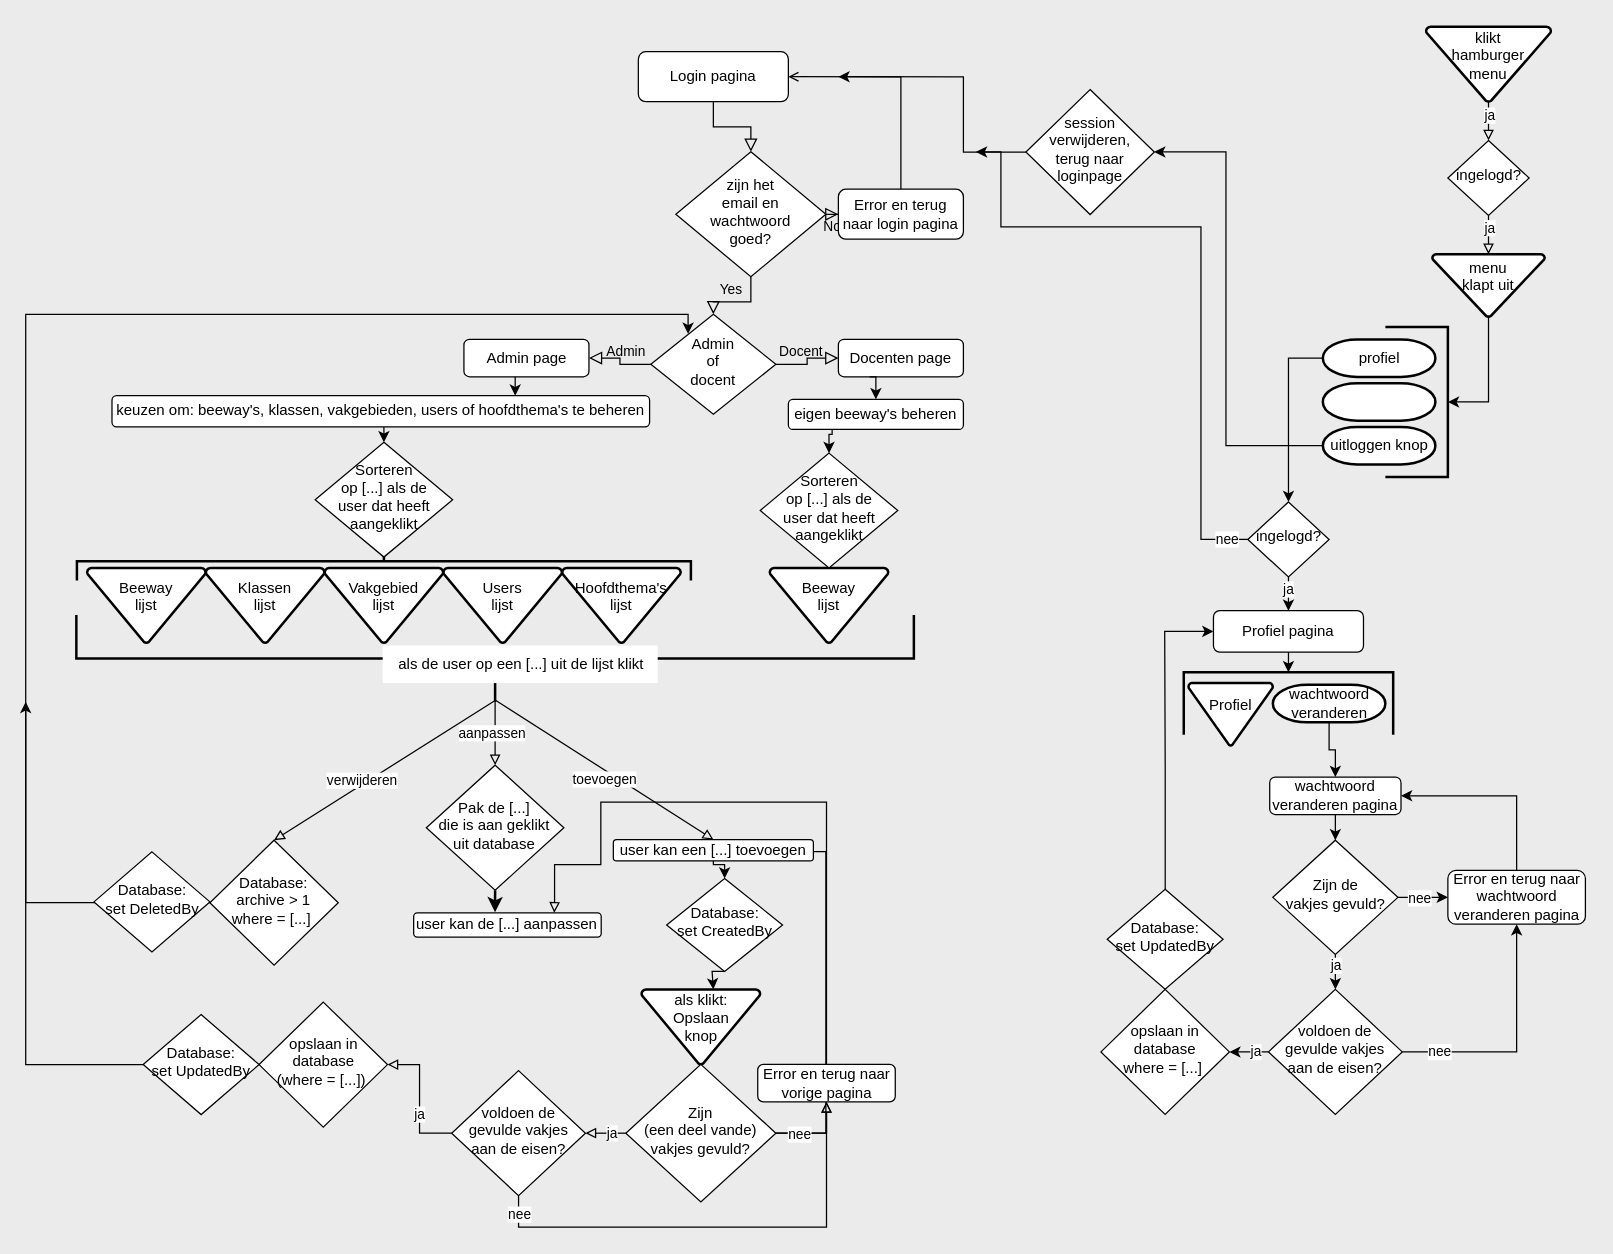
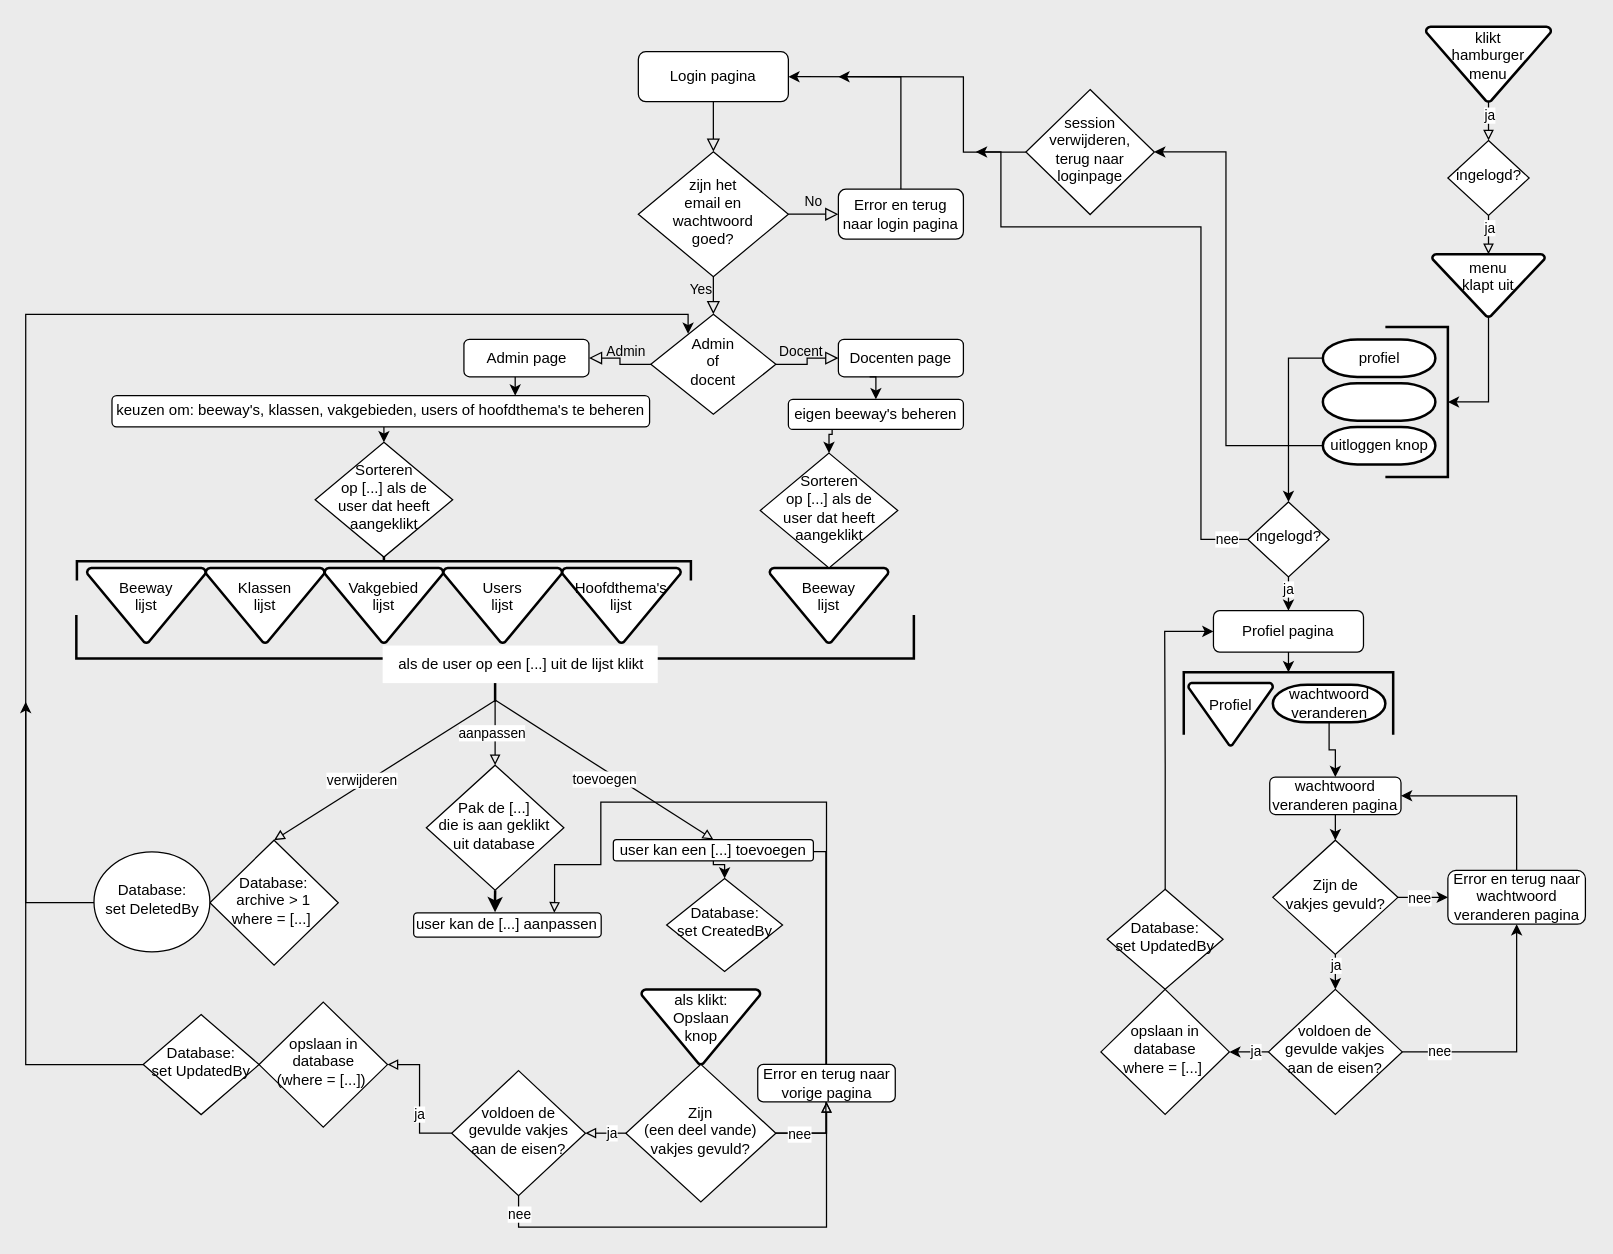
- <mxCell id="9" style="edgeStyle=orthogonalEdgeStyle;rounded=0;orthogonalLoop=1;jettySize=auto;html=1;entryX=1;entryY=0.5;entryDx=0;entryDy=0;endArrow=open;" parent="1" source="10" target="5" edge="1"><mxGeometry relative="1" as="geometry"><Array as="points"><mxPoint y="60.86" x="720" /></Array></mxGeometry></mxCell>
+ <mxCell id="9" style="edgeStyle=orthogonalEdgeStyle;rounded=0;orthogonalLoop=1;jettySize=auto;html=1;entryX=1;entryY=0.5;entryDx=0;entryDy=0;" parent="1" source="10" target="5" edge="1"><mxGeometry relative="1" as="geometry"><Array as="points"><mxPoint y="60.86" x="720" /></Array></mxGeometry></mxCell>
- <mxCell id="8" value="zijn het &lt;br&gt;email en wachtwoord &lt;br&gt;goed?" style="rhombus;whiteSpace=wrap;html=1;shadow=0;fontFamily=Helvetica;fontSize=12;align=center;strokeWidth=1;spacing=6;spacingTop=-4;" parent="1" vertex="1"><mxGeometry x="540" y="120.86" width="120" height="100" as="geometry" /></mxCell>
+ <mxCell id="8" value="zijn het &lt;br&gt;email en wachtwoord &lt;br&gt;goed?" style="rhombus;whiteSpace=wrap;html=1;shadow=0;fontFamily=Helvetica;fontSize=12;align=center;strokeWidth=1;spacing=6;spacingTop=-4;" parent="1" vertex="1"><mxGeometry x="510" y="120.86" width="120" height="100" as="geometry" /></mxCell>
- <mxCell id="68" value="Database: &lt;br&gt;set DeletedBy" style="rhombus;whiteSpace=wrap;html=1;shadow=0;fontFamily=Helvetica;fontSize=12;align=center;strokeWidth=1;spacing=6;spacingTop=-4;" parent="1" vertex="1"><mxGeometry x="74.6" y="680.86" width="92.7" height="80" as="geometry" /></mxCell>
+ <mxCell id="68" value="Database: &lt;br&gt;set DeletedBy" style="ellipse;whiteSpace=wrap;html=1;shadow=0;fontFamily=Helvetica;fontSize=12;align=center;strokeWidth=1;spacing=6;spacingTop=-4;" parent="1" vertex="1"><mxGeometry x="74.6" y="680.86" width="92.7" height="80" as="geometry" /></mxCell>
- <mxCell id="29" style="edgeStyle=orthogonalEdgeStyle;rounded=0;orthogonalLoop=1;jettySize=auto;html=1;strokeWidth=1;exitX=0.5;exitY=1;exitDx=0;exitDy=0;entryX=0.605;entryY=0;entryDx=0;entryDy=0;entryPerimeter=0;" parent="1" source="72" target="39" edge="1"><mxGeometry relative="1" as="geometry"><Array as="points"><mxPoint x="569" y="776.86" /><mxPoint x="569" y="790.86" /></Array><mxPoint x="570" y="780.86" as="targetPoint" /></mxGeometry></mxCell>
